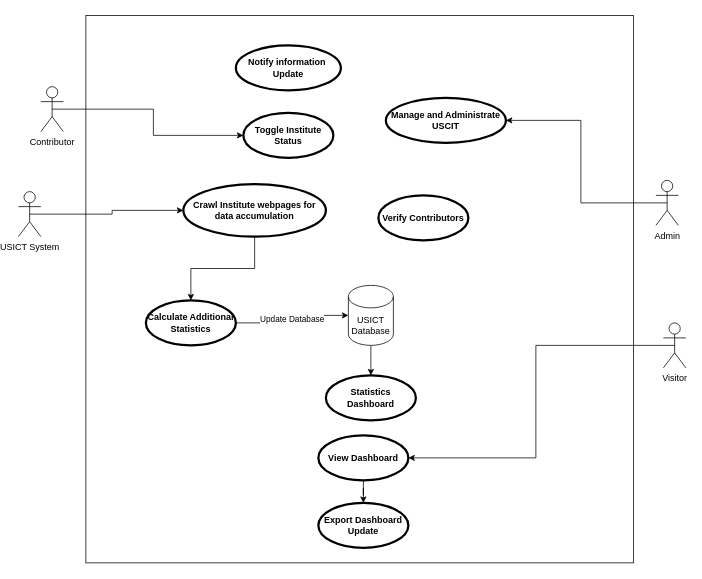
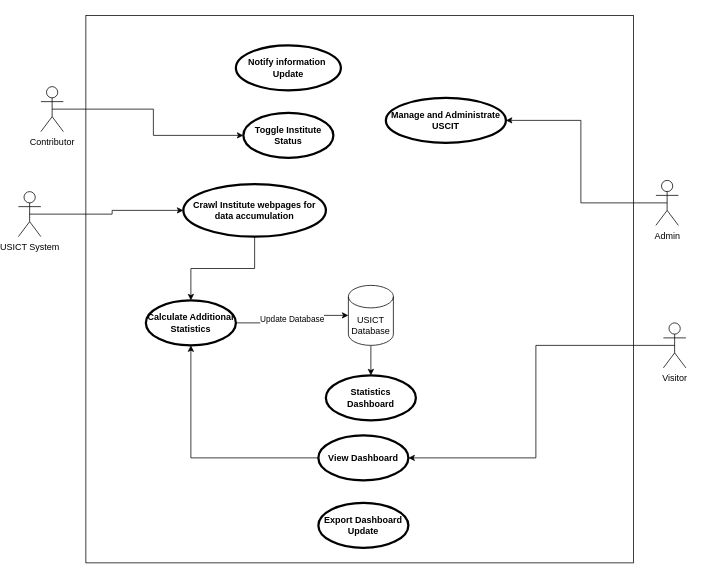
- <mxCell id="17" value="Verify Contributors" style="shape=ellipse;html=1;strokeWidth=3;fontStyle=1;whiteSpace=wrap;align=center;perimeter=ellipsePerimeter;" vertex="1" parent="1"><mxGeometry x="500" y="260" width="120" height="60" as="geometry" /></mxCell>
- <mxCell id="12" value="" style="edgeStyle=orthogonalEdgeStyle;rounded=0;orthogonalLoop=1;jettySize=auto;html=1;" edge="1" parent="1" source="13" target="11"><mxGeometry relative="1" as="geometry" /></mxCell>
+ <mxCell id="12" value="" style="edgeStyle=orthogonalEdgeStyle;rounded=0;orthogonalLoop=1;jettySize=auto;html=1;" edge="1" parent="1" source="13" target="10"><mxGeometry relative="1" as="geometry" /></mxCell>
